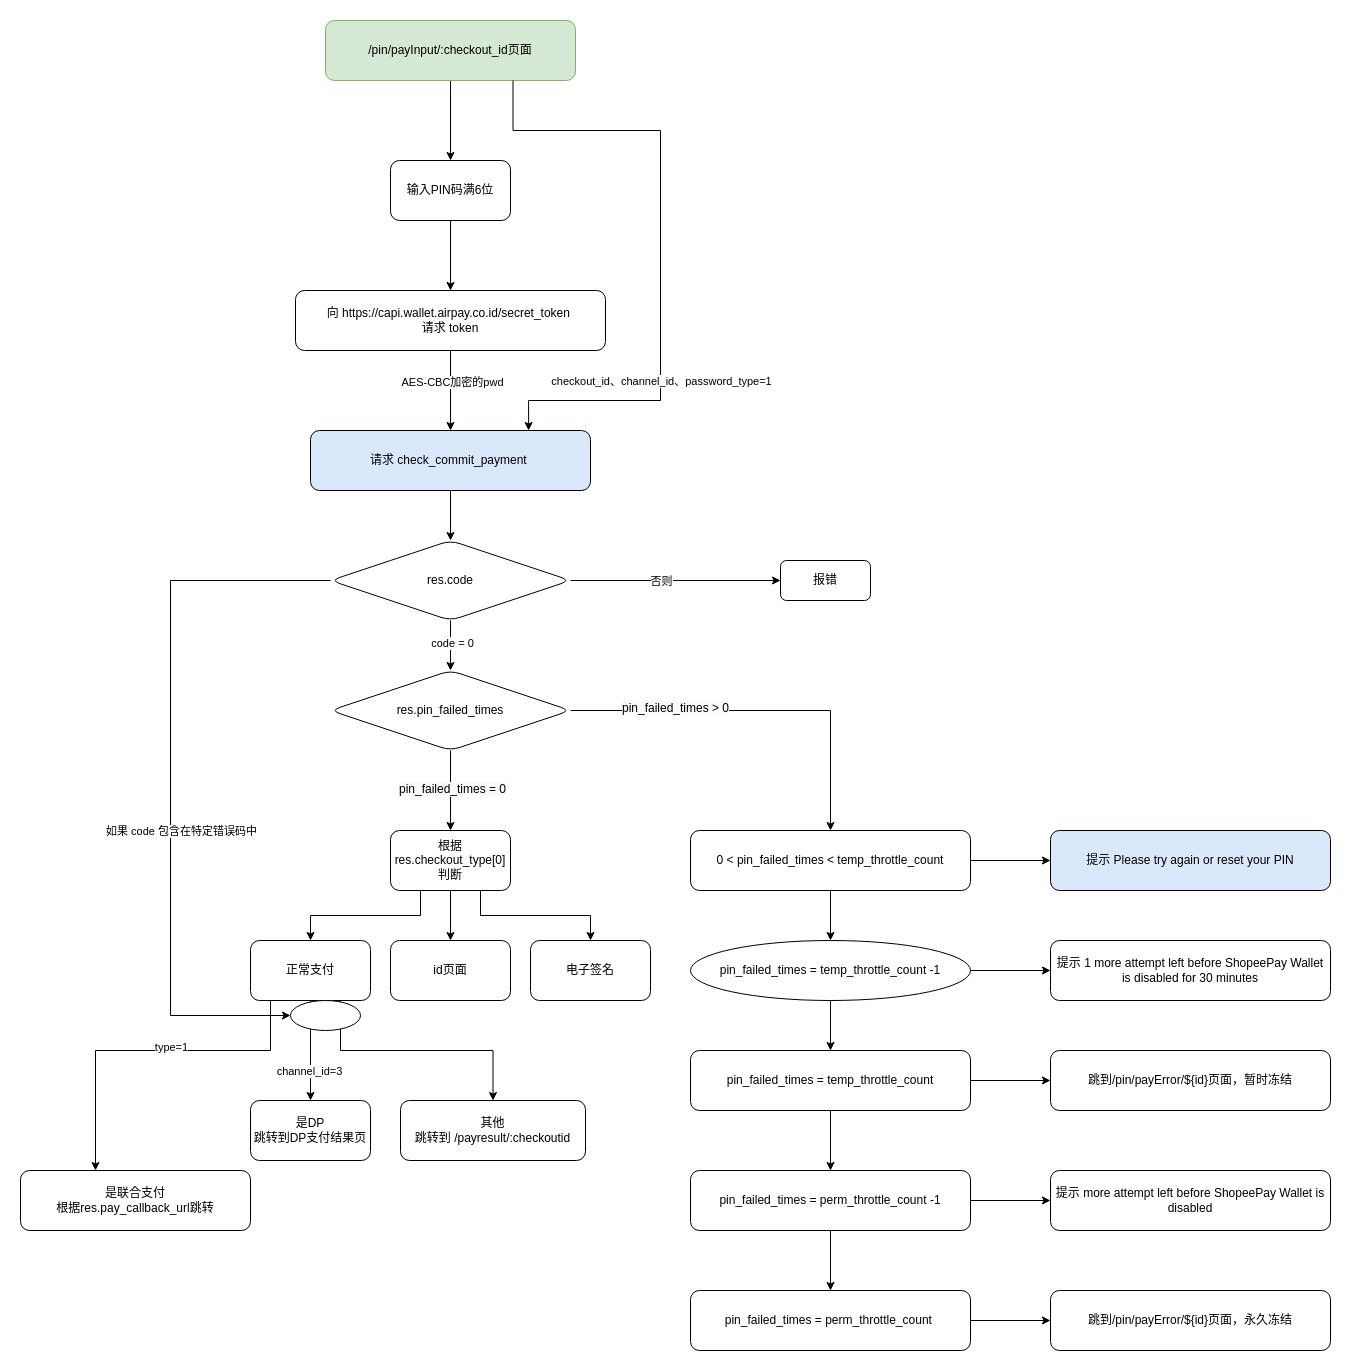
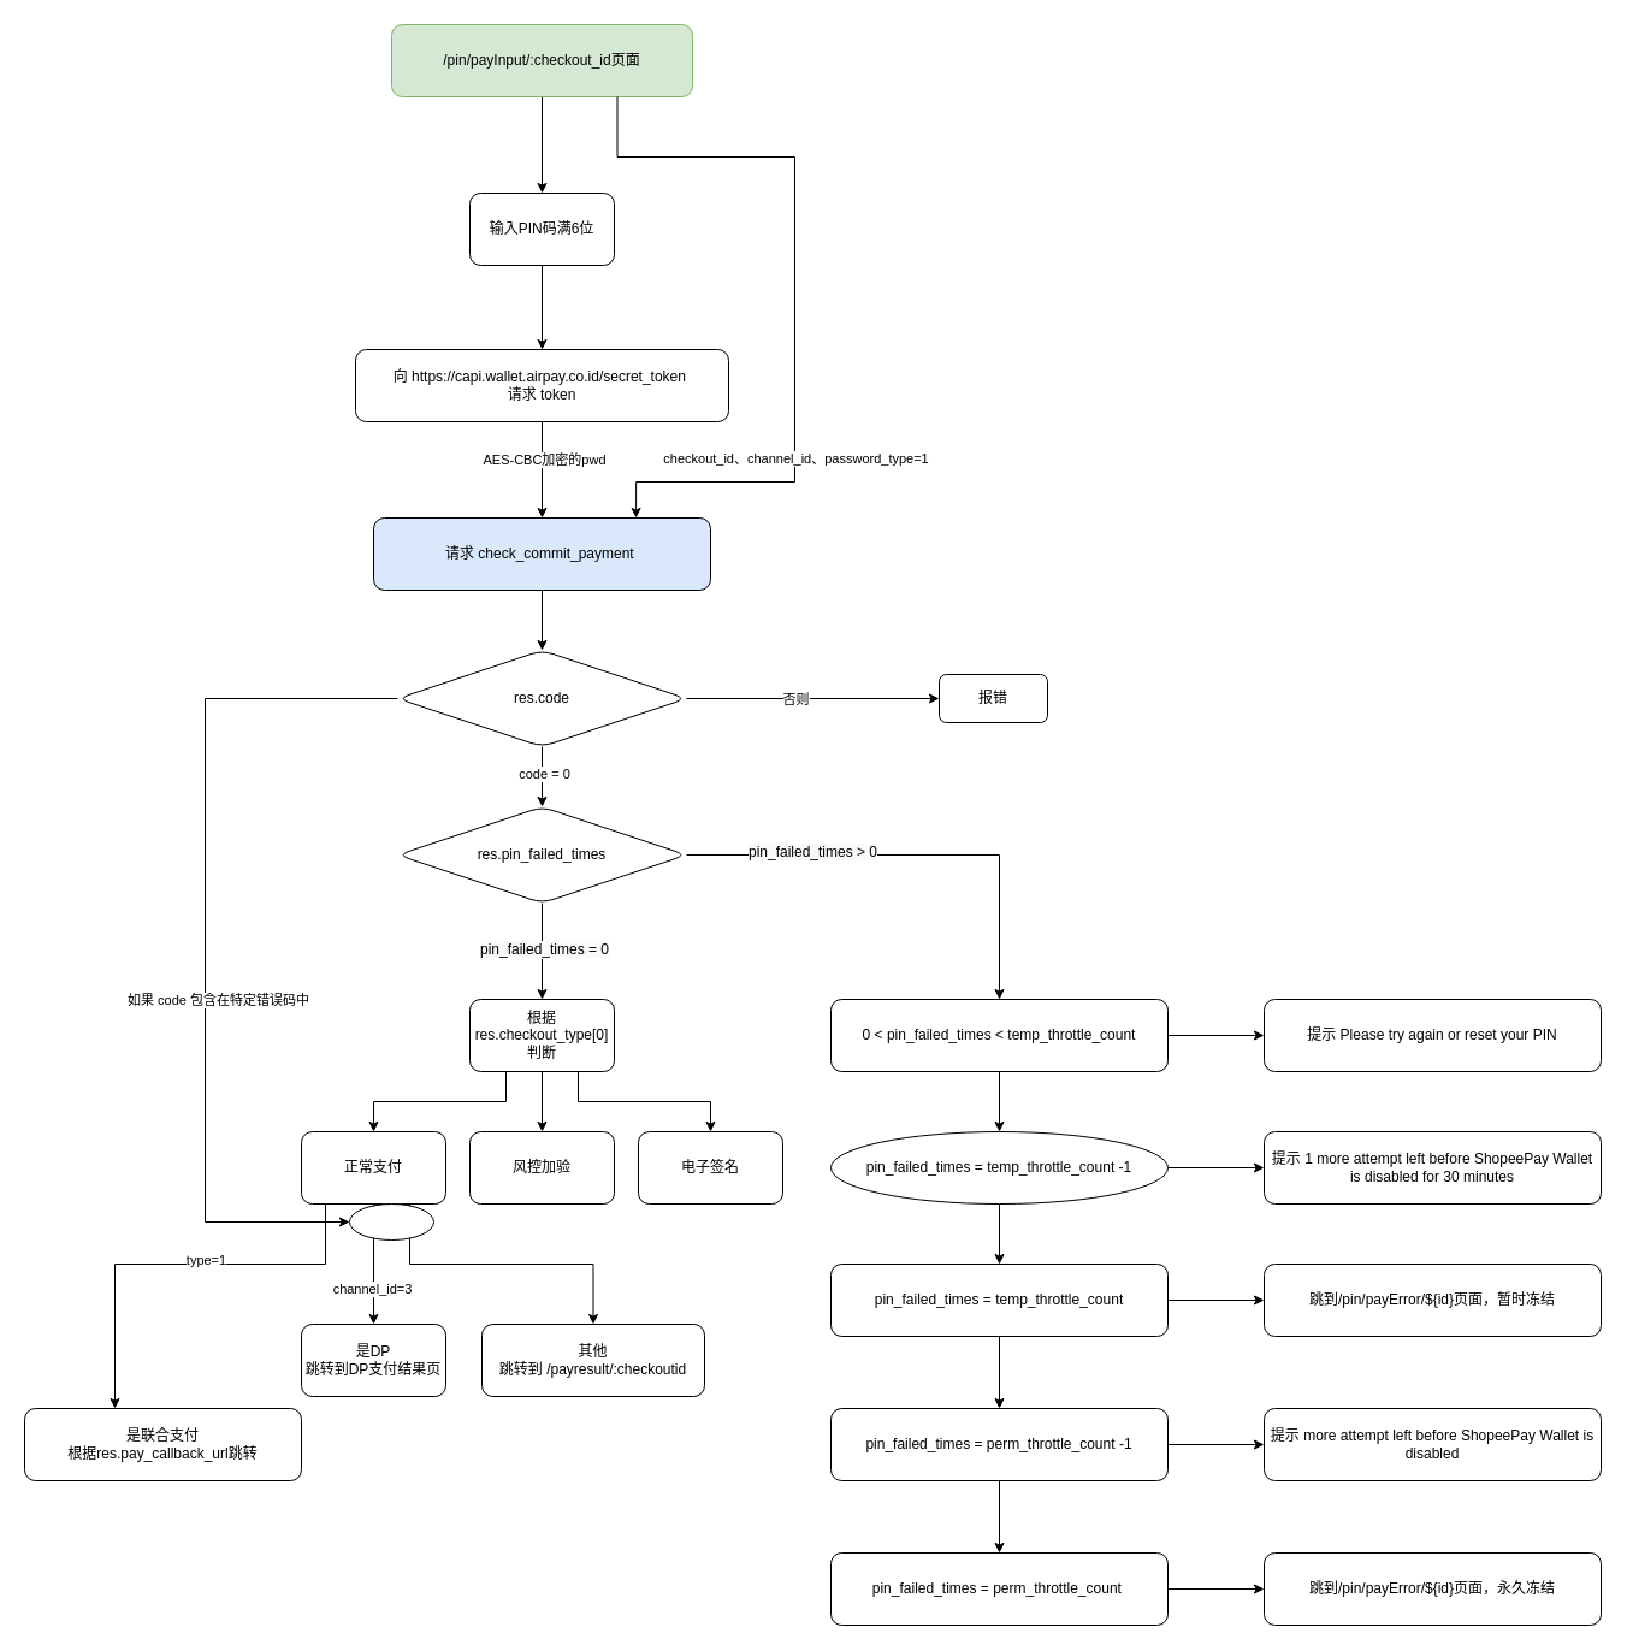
- <mxCell id="58" value="提示 Please try again or reset your PIN" style="rounded=1;whiteSpace=wrap;html=1;fillColor=#dae8fc;" vertex="1" parent="1"><mxGeometry x="1050" y="830" width="280" height="60" as="geometry" /></mxCell>
+ <mxCell id="58" value="提示 Please try again or reset your PIN" style="rounded=1;whiteSpace=wrap;html=1;" vertex="1" parent="1"><mxGeometry x="1050" y="830" width="280" height="60" as="geometry" /></mxCell>
- <mxCell id="35" value="id页面" style="rounded=1;whiteSpace=wrap;html=1;" vertex="1" parent="1"><mxGeometry x="390" y="940" width="120" height="60" as="geometry" /></mxCell>
+ <mxCell id="35" value="风控加验" style="rounded=1;whiteSpace=wrap;html=1;" vertex="1" parent="1"><mxGeometry x="390" y="940" width="120" height="60" as="geometry" /></mxCell>
